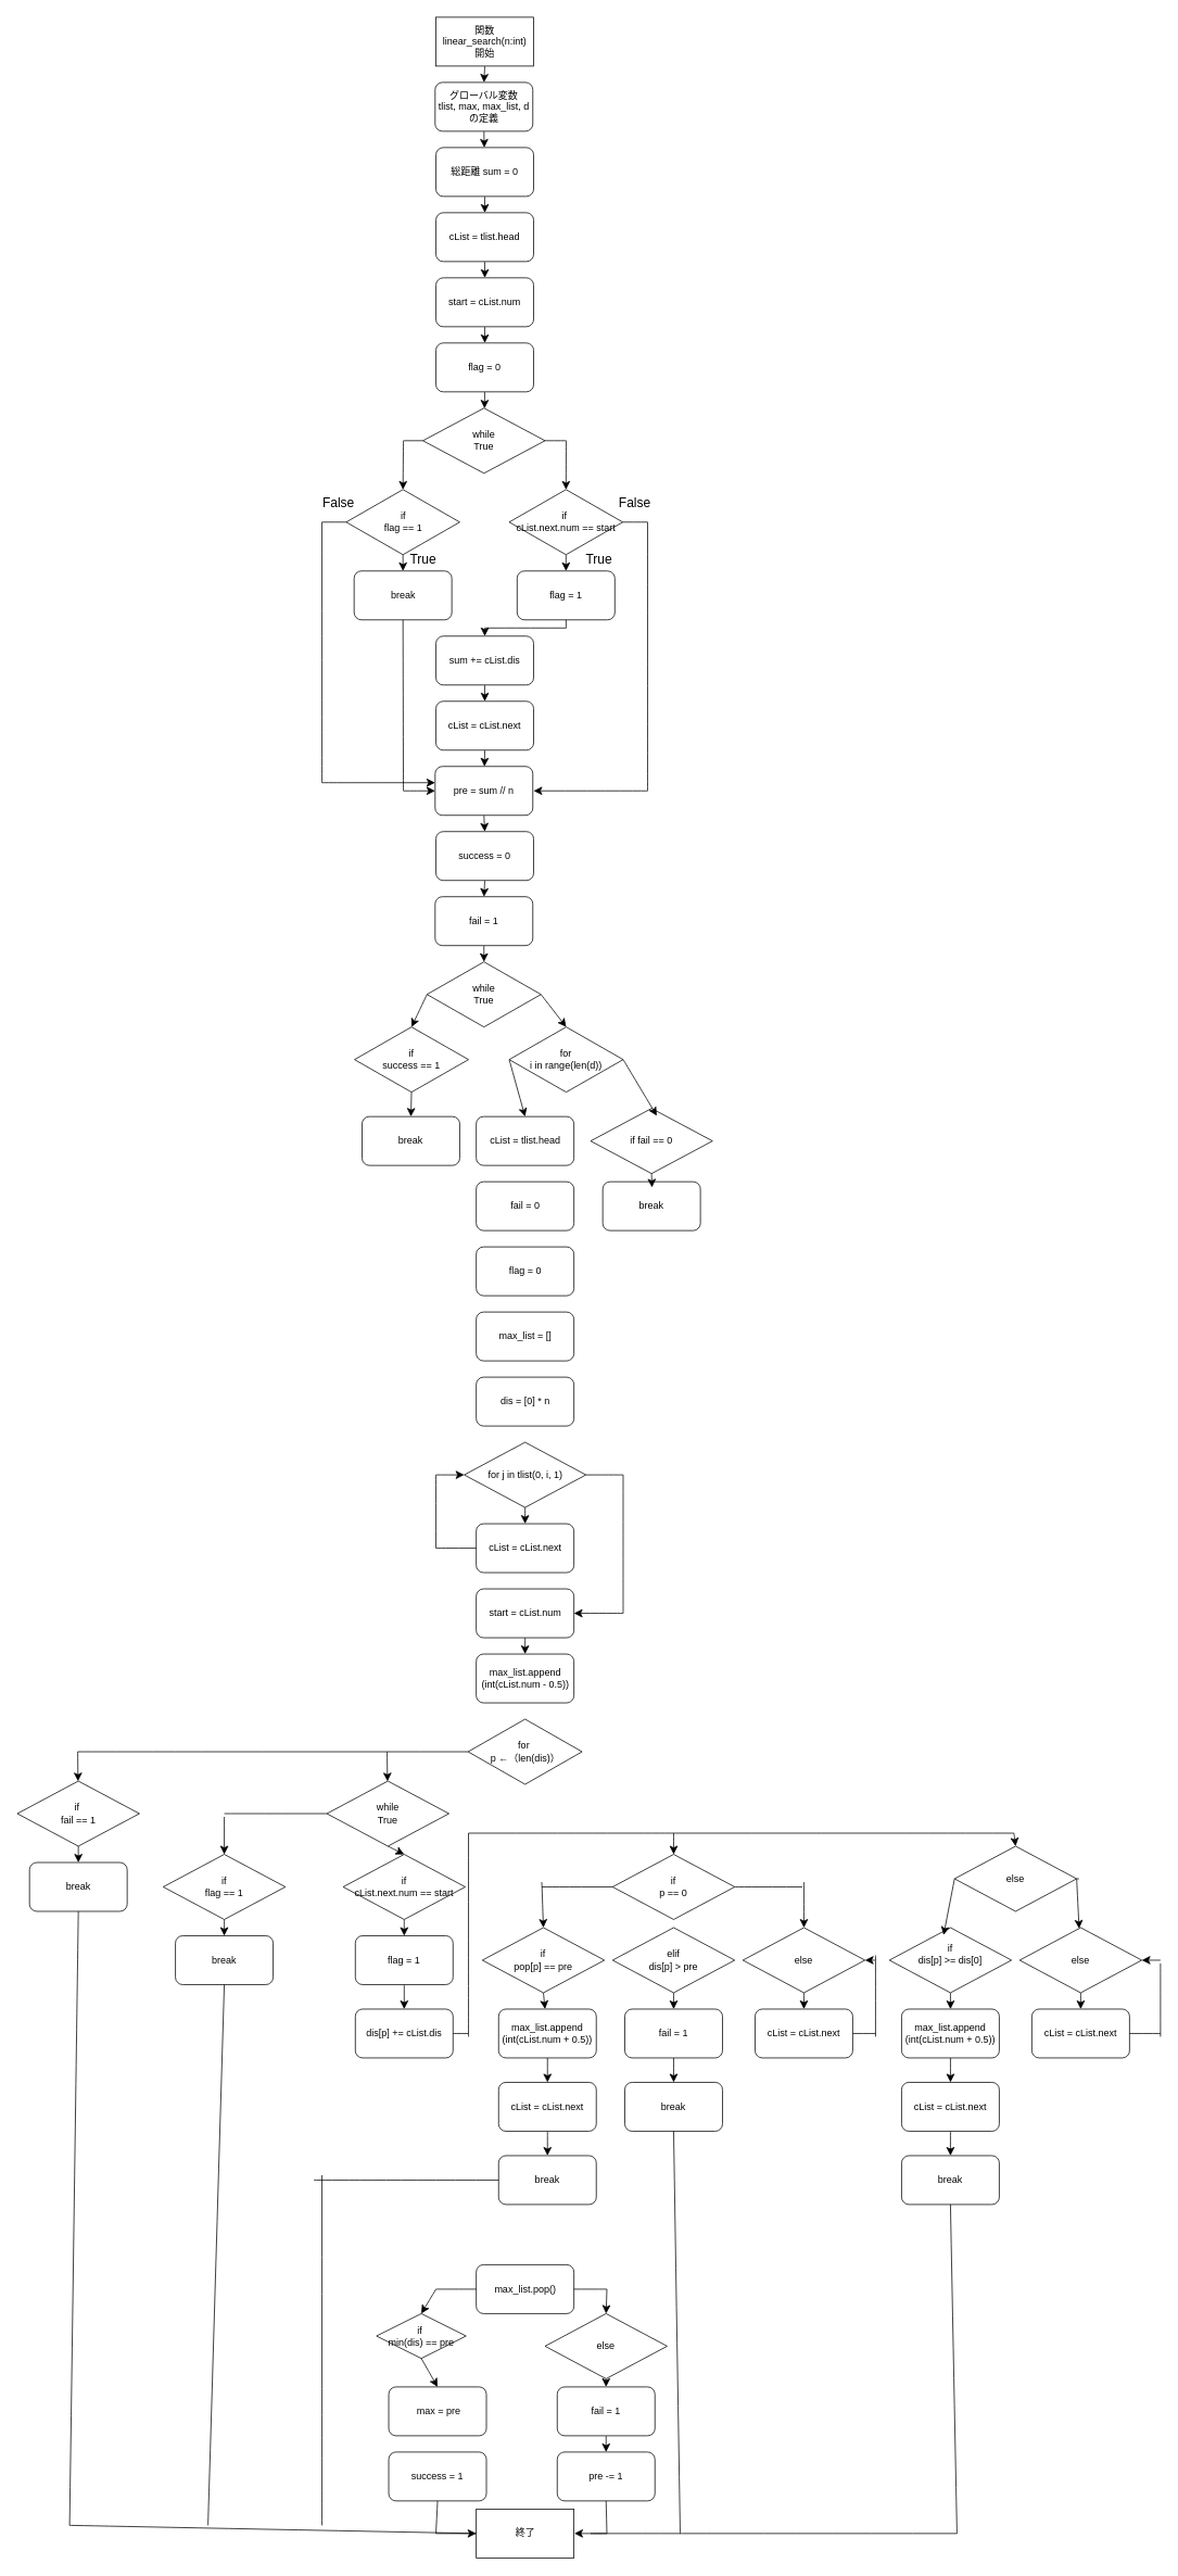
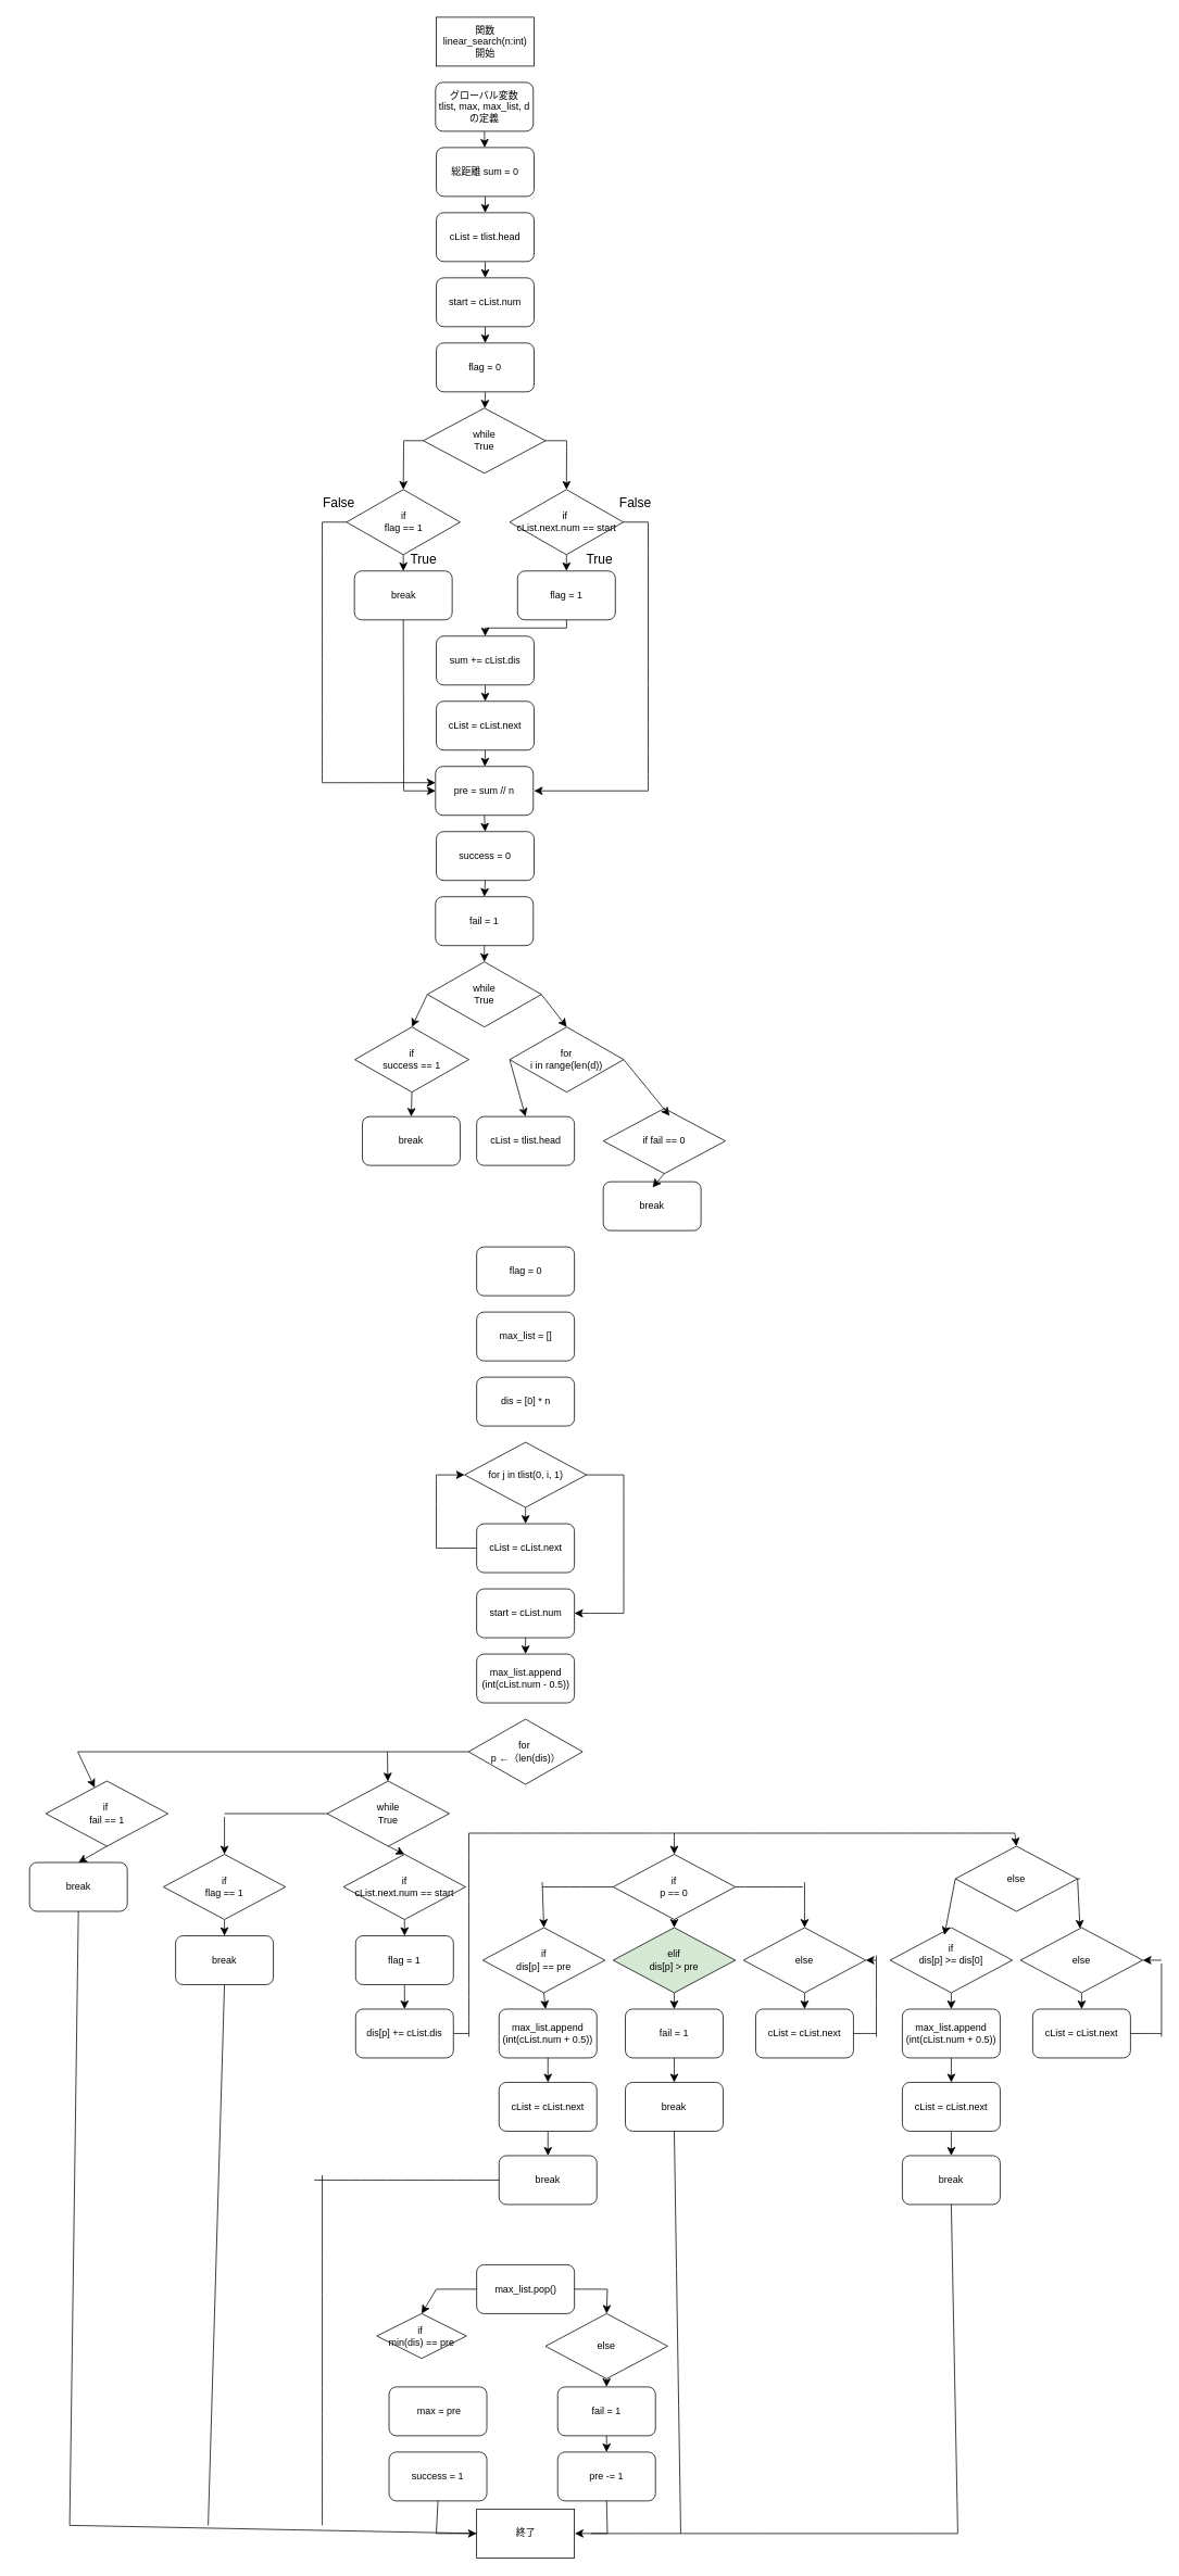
- <mxCell id="2" style="edgeStyle=none;curved=1;rounded=0;orthogonalLoop=1;jettySize=auto;html=1;exitX=0.5;exitY=1;exitDx=0;exitDy=0;entryX=0.5;entryY=0;entryDx=0;entryDy=0;fontSize=12;startSize=8;endSize=8;" edge="1" parent="1" source="3" target="5"><mxGeometry relative="1" as="geometry" /></mxCell>
- <mxCell id="59" value="if fail == 0" style="rhombus;whiteSpace=wrap;html=1;" vertex="1" parent="1"><mxGeometry x="725" y="1360" width="149.75" height="80" as="geometry" /></mxCell>
+ <mxCell id="59" value="if fail == 0" style="rhombus;whiteSpace=wrap;html=1;" vertex="1" parent="1"><mxGeometry x="740" y="1360" width="149.75" height="80" as="geometry" /></mxCell>
- <mxCell id="62" value="fail = 0" style="rounded=1;whiteSpace=wrap;html=1;" vertex="1" parent="1"><mxGeometry x="584.5" y="1450" width="120" height="60" as="geometry" /></mxCell>
- <mxCell id="82" value="if&amp;nbsp;&lt;div&gt;fail == 1&lt;/div&gt;" style="rhombus;whiteSpace=wrap;html=1;" vertex="1" parent="1"><mxGeometry x="20.75" y="2186" width="150" height="80" as="geometry" /></mxCell>
+ <mxCell id="82" value="if&amp;nbsp;&lt;div&gt;fail == 1&lt;/div&gt;" style="rhombus;whiteSpace=wrap;html=1;" vertex="1" parent="1"><mxGeometry x="55.75" y="2186" width="150" height="80" as="geometry" /></mxCell>
+ <mxCell id="90" style="edgeStyle=none;curved=1;rounded=0;orthogonalLoop=1;jettySize=auto;html=1;exitX=0.5;exitY=1;exitDx=0;exitDy=0;fontSize=12;startSize=8;endSize=8;" edge="1" parent="1" source="91" target="105"><mxGeometry relative="1" as="geometry" /></mxCell>
- <mxCell id="101" value="&lt;div&gt;if&lt;/div&gt;pop[p] == pre" style="rhombus;whiteSpace=wrap;html=1;" vertex="1" parent="1"><mxGeometry x="592" y="2366" width="150" height="80" as="geometry" /></mxCell>
+ <mxCell id="101" value="&lt;div&gt;if&lt;/div&gt;dis[p] == pre" style="rhombus;whiteSpace=wrap;html=1;" vertex="1" parent="1"><mxGeometry x="592" y="2366" width="150" height="80" as="geometry" /></mxCell>
- <mxCell id="105" value="&lt;div&gt;elif&lt;/div&gt;dis[p] &amp;gt; pre" style="rhombus;whiteSpace=wrap;html=1;" vertex="1" parent="1"><mxGeometry x="752" y="2366" width="150" height="80" as="geometry" /></mxCell>
+ <mxCell id="105" value="&lt;div&gt;elif&lt;/div&gt;dis[p] &amp;gt; pre" style="rhombus;whiteSpace=wrap;html=1;fillColor=#d5e8d4;" vertex="1" parent="1"><mxGeometry x="752" y="2366" width="150" height="80" as="geometry" /></mxCell>
- <mxCell id="141" style="edgeStyle=none;curved=1;rounded=0;orthogonalLoop=1;jettySize=auto;html=1;exitX=0.5;exitY=1;exitDx=0;exitDy=0;entryX=0.5;entryY=0;entryDx=0;entryDy=0;fontSize=12;startSize=8;endSize=8;" edge="1" parent="1" source="142" target="149"><mxGeometry relative="1" as="geometry" /></mxCell>
